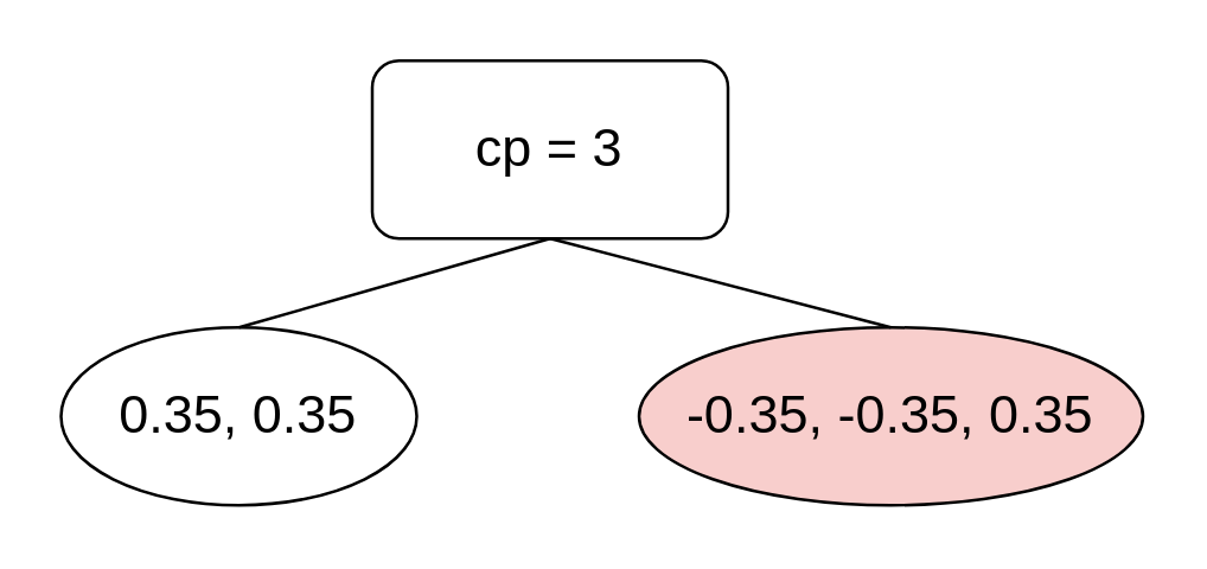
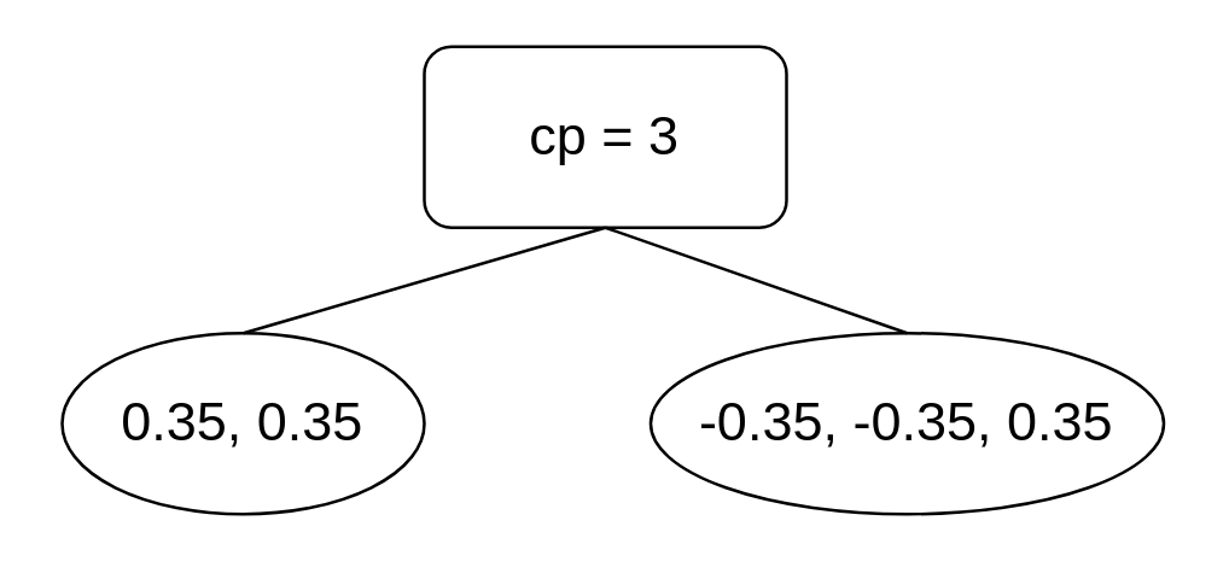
- <mxCell id="2" value="&lt;font style=&quot;font-size: 18px&quot;&gt;cp = 3&lt;/font&gt;" style="rounded=1;whiteSpace=wrap;html=1;" vertex="1" parent="1"><mxGeometry x="125" y="20" width="120" height="60" as="geometry" /></mxCell>
+ <mxCell id="2" value="&lt;font style=&quot;font-size: 18px&quot;&gt;cp = 3&lt;/font&gt;" style="rounded=1;whiteSpace=wrap;html=1;" vertex="1" parent="1"><mxGeometry x="140" y="15" width="120" height="60" as="geometry" /></mxCell>
- <mxCell id="4" value="&lt;font style=&quot;font-size: 18px&quot;&gt;-0.35, -0.35, 0.35&lt;/font&gt;" style="ellipse;whiteSpace=wrap;html=1;fillColor=#f8cecc;" vertex="1" parent="1"><mxGeometry x="215" y="110" width="170" height="60" as="geometry" /></mxCell>
+ <mxCell id="4" value="&lt;font style=&quot;font-size: 18px&quot;&gt;-0.35, -0.35, 0.35&lt;/font&gt;" style="ellipse;whiteSpace=wrap;html=1;" vertex="1" parent="1"><mxGeometry x="215" y="110" width="170" height="60" as="geometry" /></mxCell>
